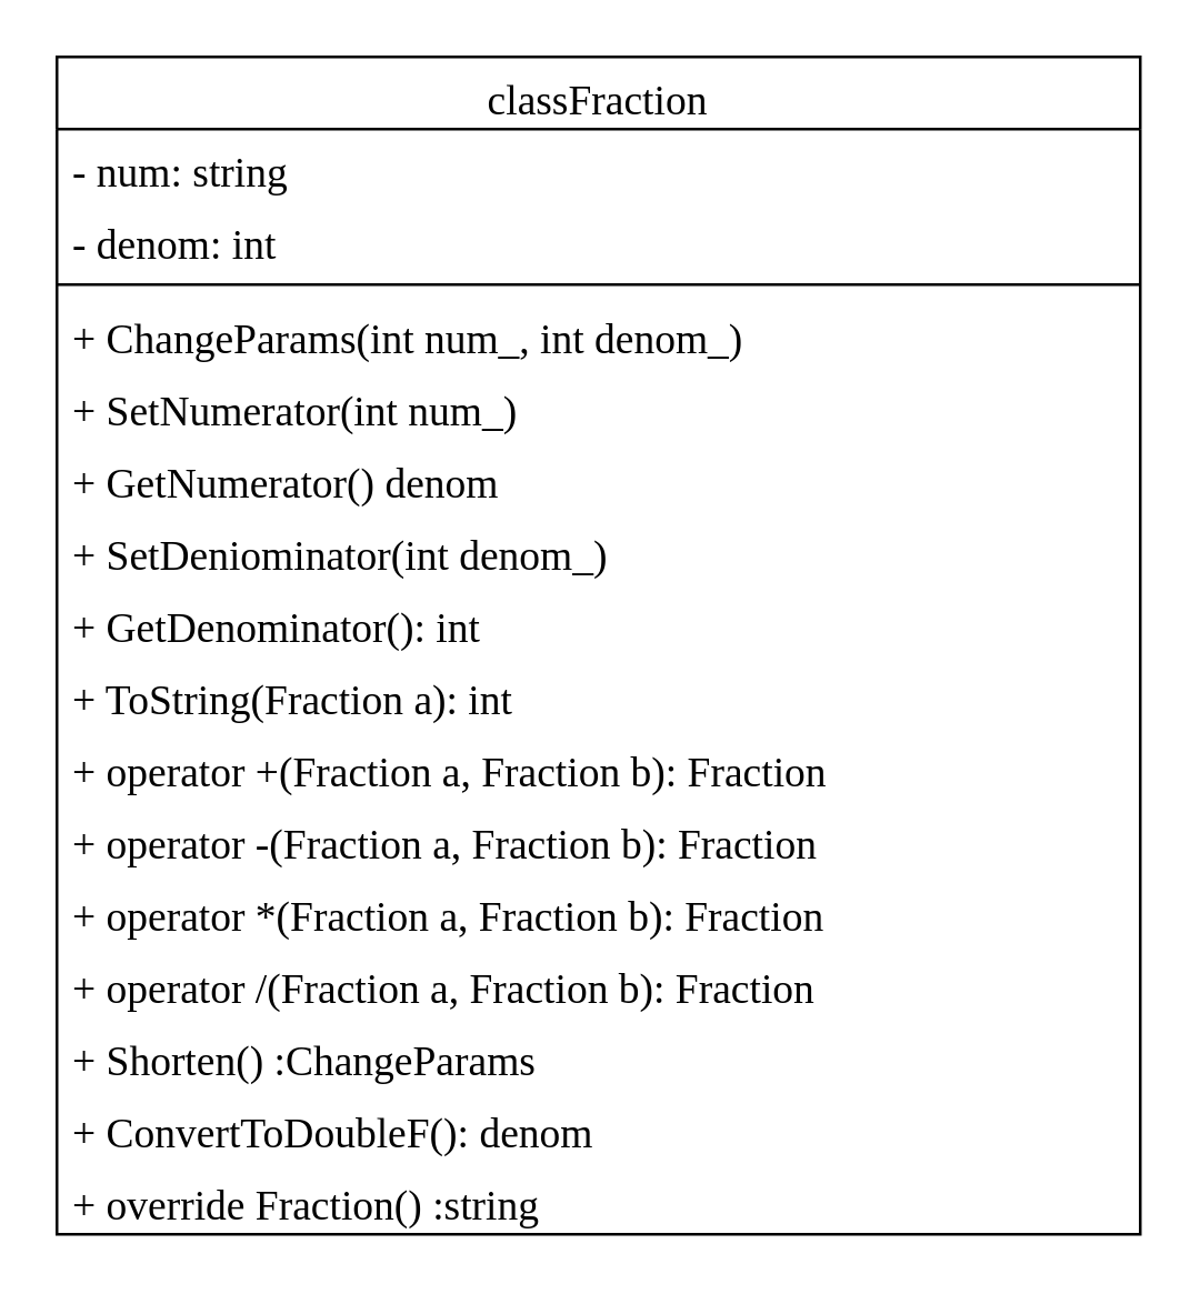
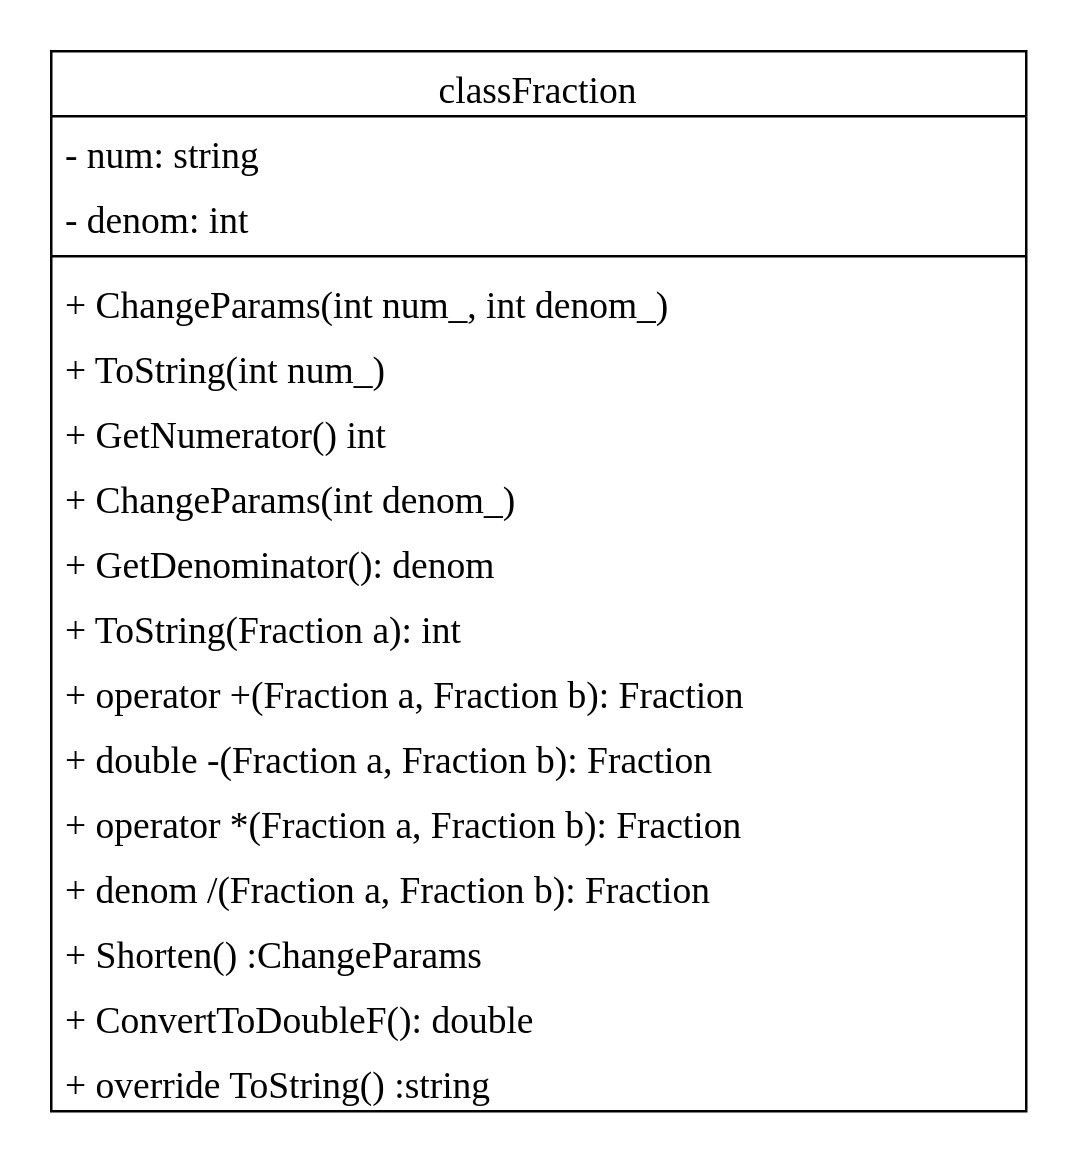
- <mxCell id="7" value="+ SetNumerator(int num_)" style="text;strokeColor=none;fillColor=none;align=left;verticalAlign=top;spacingLeft=4;spacingRight=4;overflow=hidden;rotatable=0;points=[[0,0.5],[1,0.5]];portConstraint=eastwest;fontStyle=0;fontFamily=Verdana;fontSize=15;" parent="2" vertex="1"><mxGeometry y="112" width="390" height="26" as="geometry" /></mxCell>
+ <mxCell id="7" value="+ ToString(int num_)" style="text;strokeColor=none;fillColor=none;align=left;verticalAlign=top;spacingLeft=4;spacingRight=4;overflow=hidden;rotatable=0;points=[[0,0.5],[1,0.5]];portConstraint=eastwest;fontStyle=0;fontFamily=Verdana;fontSize=15;" parent="2" vertex="1"><mxGeometry y="112" width="390" height="26" as="geometry" /></mxCell>
- <mxCell id="8" value="+ GetNumerator() denom " style="text;strokeColor=none;fillColor=none;align=left;verticalAlign=top;spacingLeft=4;spacingRight=4;overflow=hidden;rotatable=0;points=[[0,0.5],[1,0.5]];portConstraint=eastwest;fontStyle=0;fontFamily=Verdana;fontSize=15;" parent="2" vertex="1"><mxGeometry y="138" width="390" height="26" as="geometry" /></mxCell>
+ <mxCell id="8" value="+ GetNumerator() int " style="text;strokeColor=none;fillColor=none;align=left;verticalAlign=top;spacingLeft=4;spacingRight=4;overflow=hidden;rotatable=0;points=[[0,0.5],[1,0.5]];portConstraint=eastwest;fontStyle=0;fontFamily=Verdana;fontSize=15;" parent="2" vertex="1"><mxGeometry y="138" width="390" height="26" as="geometry" /></mxCell>
- <mxCell id="9" value="+ SetDeniominator(int denom_)" style="text;strokeColor=none;fillColor=none;align=left;verticalAlign=top;spacingLeft=4;spacingRight=4;overflow=hidden;rotatable=0;points=[[0,0.5],[1,0.5]];portConstraint=eastwest;fontStyle=0;fontFamily=Verdana;fontSize=15;" parent="2" vertex="1"><mxGeometry y="164" width="390" height="26" as="geometry" /></mxCell>
+ <mxCell id="9" value="+ ChangeParams(int denom_)" style="text;strokeColor=none;fillColor=none;align=left;verticalAlign=top;spacingLeft=4;spacingRight=4;overflow=hidden;rotatable=0;points=[[0,0.5],[1,0.5]];portConstraint=eastwest;fontStyle=0;fontFamily=Verdana;fontSize=15;" parent="2" vertex="1"><mxGeometry y="164" width="390" height="26" as="geometry" /></mxCell>
- <mxCell id="10" value="+ GetDenominator(): int " style="text;strokeColor=none;fillColor=none;align=left;verticalAlign=top;spacingLeft=4;spacingRight=4;overflow=hidden;rotatable=0;points=[[0,0.5],[1,0.5]];portConstraint=eastwest;fontStyle=0;fontFamily=Verdana;fontSize=15;" parent="2" vertex="1"><mxGeometry y="190" width="390" height="26" as="geometry" /></mxCell>
+ <mxCell id="10" value="+ GetDenominator(): denom " style="text;strokeColor=none;fillColor=none;align=left;verticalAlign=top;spacingLeft=4;spacingRight=4;overflow=hidden;rotatable=0;points=[[0,0.5],[1,0.5]];portConstraint=eastwest;fontStyle=0;fontFamily=Verdana;fontSize=15;" parent="2" vertex="1"><mxGeometry y="190" width="390" height="26" as="geometry" /></mxCell>
- <mxCell id="13" value="+ operator -(Fraction a, Fraction b): Fraction " style="text;strokeColor=none;fillColor=none;align=left;verticalAlign=top;spacingLeft=4;spacingRight=4;overflow=hidden;rotatable=0;points=[[0,0.5],[1,0.5]];portConstraint=eastwest;fontStyle=0;fontFamily=Verdana;fontSize=15;" parent="2" vertex="1"><mxGeometry y="268" width="390" height="26" as="geometry" /></mxCell>
+ <mxCell id="13" value="+ double -(Fraction a, Fraction b): Fraction " style="text;strokeColor=none;fillColor=none;align=left;verticalAlign=top;spacingLeft=4;spacingRight=4;overflow=hidden;rotatable=0;points=[[0,0.5],[1,0.5]];portConstraint=eastwest;fontStyle=0;fontFamily=Verdana;fontSize=15;" parent="2" vertex="1"><mxGeometry y="268" width="390" height="26" as="geometry" /></mxCell>
- <mxCell id="15" value="+ operator /(Fraction a, Fraction b): Fraction " style="text;strokeColor=none;fillColor=none;align=left;verticalAlign=top;spacingLeft=4;spacingRight=4;overflow=hidden;rotatable=0;points=[[0,0.5],[1,0.5]];portConstraint=eastwest;fontStyle=0;fontFamily=Verdana;fontSize=15;" parent="2" vertex="1"><mxGeometry y="320" width="390" height="26" as="geometry" /></mxCell>
+ <mxCell id="15" value="+ denom /(Fraction a, Fraction b): Fraction " style="text;strokeColor=none;fillColor=none;align=left;verticalAlign=top;spacingLeft=4;spacingRight=4;overflow=hidden;rotatable=0;points=[[0,0.5],[1,0.5]];portConstraint=eastwest;fontStyle=0;fontFamily=Verdana;fontSize=15;" parent="2" vertex="1"><mxGeometry y="320" width="390" height="26" as="geometry" /></mxCell>
- <mxCell id="17" value="+ ConvertToDoubleF(): denom" style="text;strokeColor=none;fillColor=none;align=left;verticalAlign=top;spacingLeft=4;spacingRight=4;overflow=hidden;rotatable=0;points=[[0,0.5],[1,0.5]];portConstraint=eastwest;fontStyle=0;fontFamily=Verdana;fontSize=15;" parent="2" vertex="1"><mxGeometry y="372" width="390" height="26" as="geometry" /></mxCell>
+ <mxCell id="17" value="+ ConvertToDoubleF(): double" style="text;strokeColor=none;fillColor=none;align=left;verticalAlign=top;spacingLeft=4;spacingRight=4;overflow=hidden;rotatable=0;points=[[0,0.5],[1,0.5]];portConstraint=eastwest;fontStyle=0;fontFamily=Verdana;fontSize=15;" parent="2" vertex="1"><mxGeometry y="372" width="390" height="26" as="geometry" /></mxCell>
- <mxCell id="18" value="+ override Fraction() :string" style="text;strokeColor=none;fillColor=none;align=left;verticalAlign=top;spacingLeft=4;spacingRight=4;overflow=hidden;rotatable=0;points=[[0,0.5],[1,0.5]];portConstraint=eastwest;fontStyle=0;fontFamily=Verdana;fontSize=15;" parent="2" vertex="1"><mxGeometry y="398" width="390" height="26" as="geometry" /></mxCell>
+ <mxCell id="18" value="+ override ToString() :string" style="text;strokeColor=none;fillColor=none;align=left;verticalAlign=top;spacingLeft=4;spacingRight=4;overflow=hidden;rotatable=0;points=[[0,0.5],[1,0.5]];portConstraint=eastwest;fontStyle=0;fontFamily=Verdana;fontSize=15;" parent="2" vertex="1"><mxGeometry y="398" width="390" height="26" as="geometry" /></mxCell>
